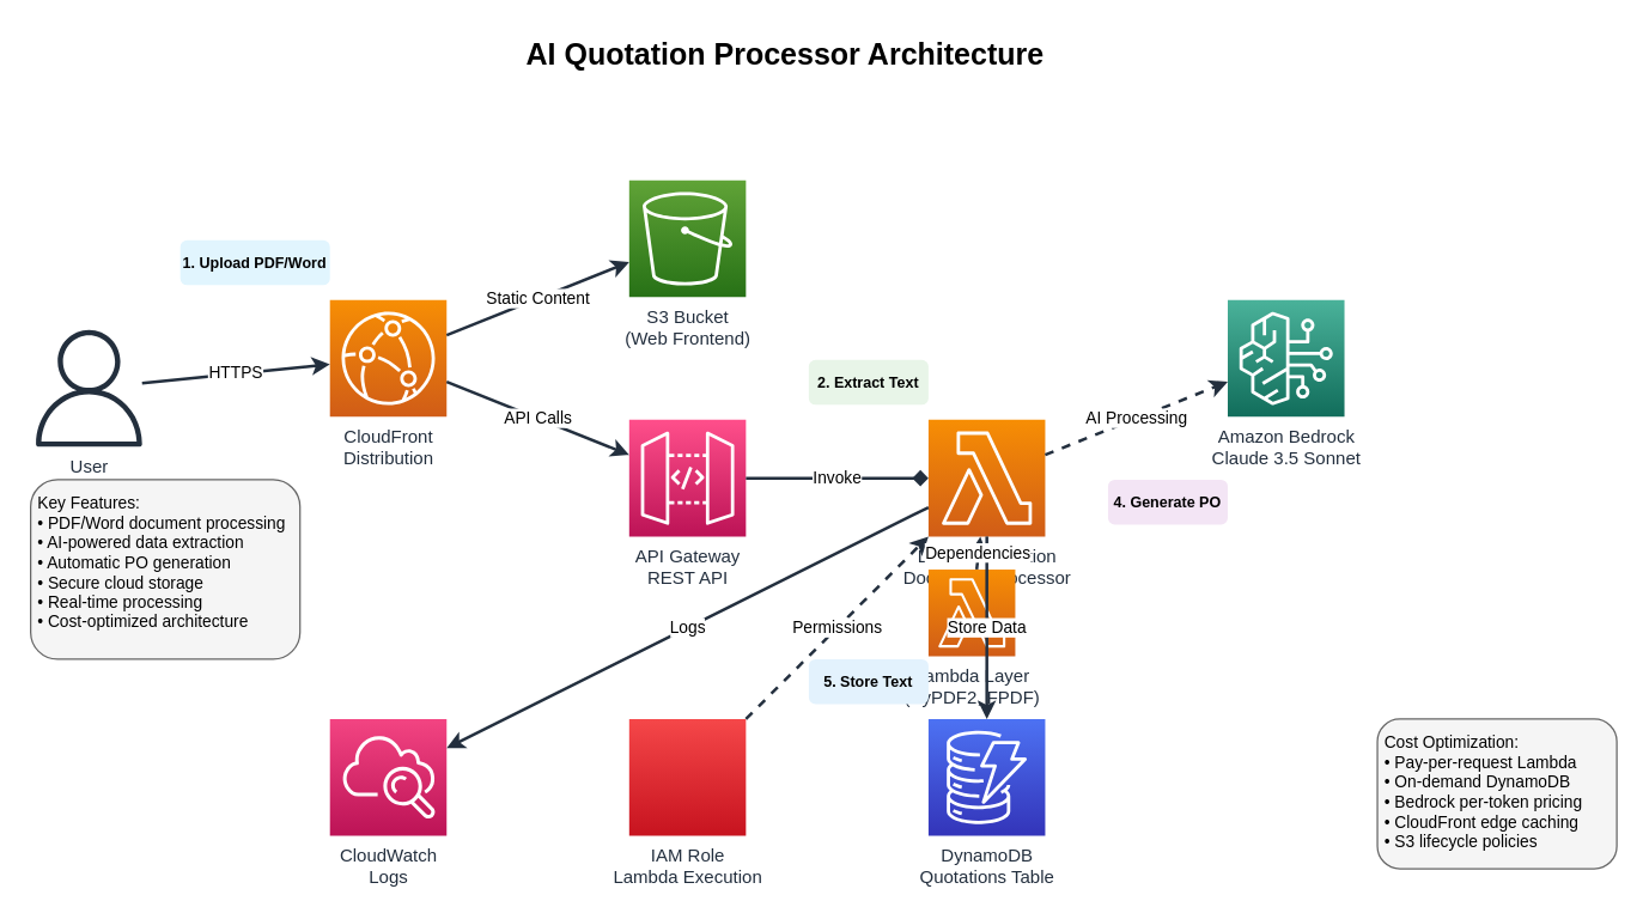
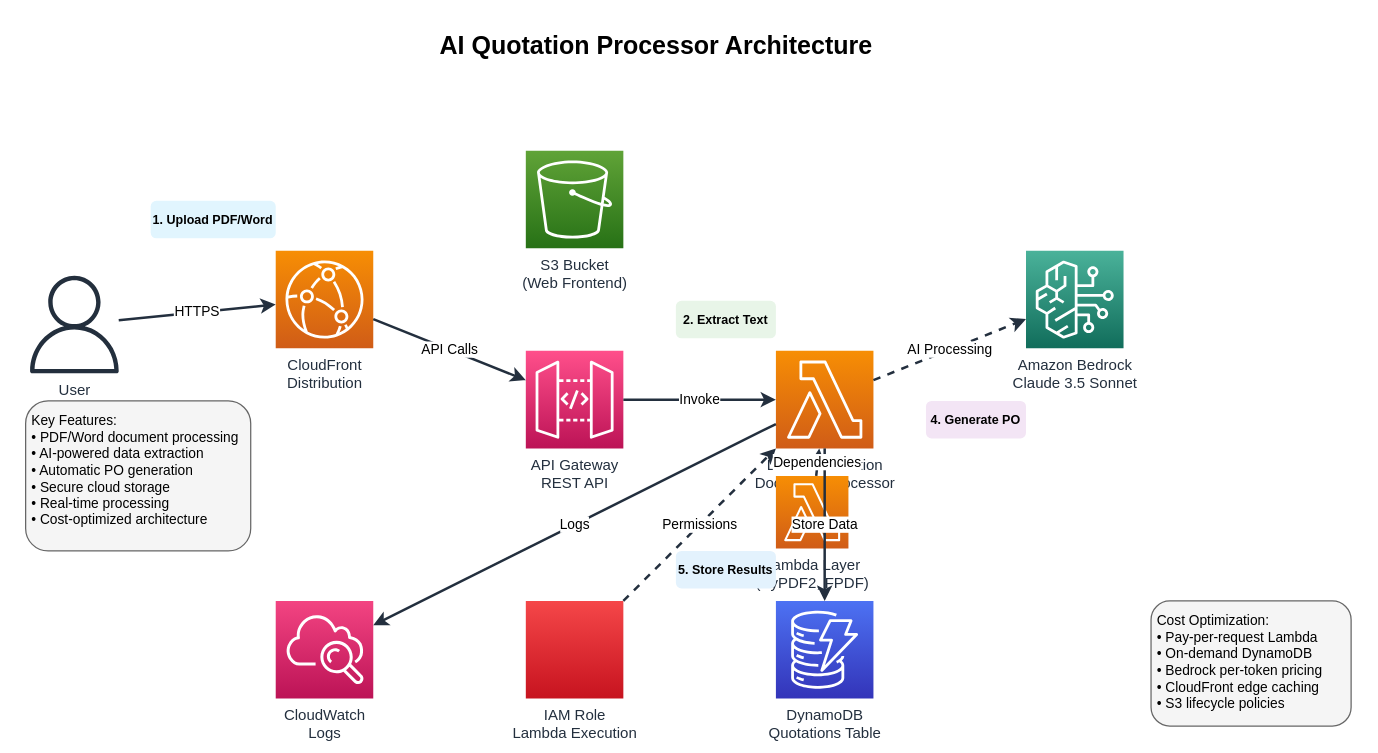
- <mxCell id="14" value="Static Content" style="endArrow=classic;html=1;rounded=0;strokeColor=#232F3E;strokeWidth=2;" edge="1" parent="1" source="4" target="5"><mxGeometry width="50" height="50" relative="1" as="geometry"><mxPoint x="340" y="200" as="sourcePoint" /><mxPoint x="390" y="150" as="targetPoint" /></mxGeometry></mxCell>
- <mxCell id="16" value="Invoke" style="endArrow=diamond;html=1;rounded=0;strokeColor=#232F3E;strokeWidth=2;" edge="1" parent="1" source="6" target="7"><mxGeometry width="50" height="50" relative="1" as="geometry"><mxPoint x="540" y="350" as="sourcePoint" /><mxPoint x="590" y="300" as="targetPoint" /></mxGeometry></mxCell>
+ <mxCell id="16" value="Invoke" style="endArrow=classic;html=1;rounded=0;strokeColor=#232F3E;strokeWidth=2;" edge="1" parent="1" source="6" target="7"><mxGeometry width="50" height="50" relative="1" as="geometry"><mxPoint x="540" y="350" as="sourcePoint" /><mxPoint x="590" y="300" as="targetPoint" /></mxGeometry></mxCell>
- <mxCell id="25" value="5. Store Text" style="text;html=1;strokeColor=none;fillColor=#E3F2FD;align=center;verticalAlign=middle;whiteSpace=wrap;rounded=1;fontSize=10;fontStyle=1;" vertex="1" parent="1"><mxGeometry x="540" y="440" width="80" height="30" as="geometry" /></mxCell>
+ <mxCell id="25" value="5. Store Results" style="text;html=1;strokeColor=none;fillColor=#E3F2FD;align=center;verticalAlign=middle;whiteSpace=wrap;rounded=1;fontSize=10;fontStyle=1;" vertex="1" parent="1"><mxGeometry x="540" y="440" width="80" height="30" as="geometry" /></mxCell>
